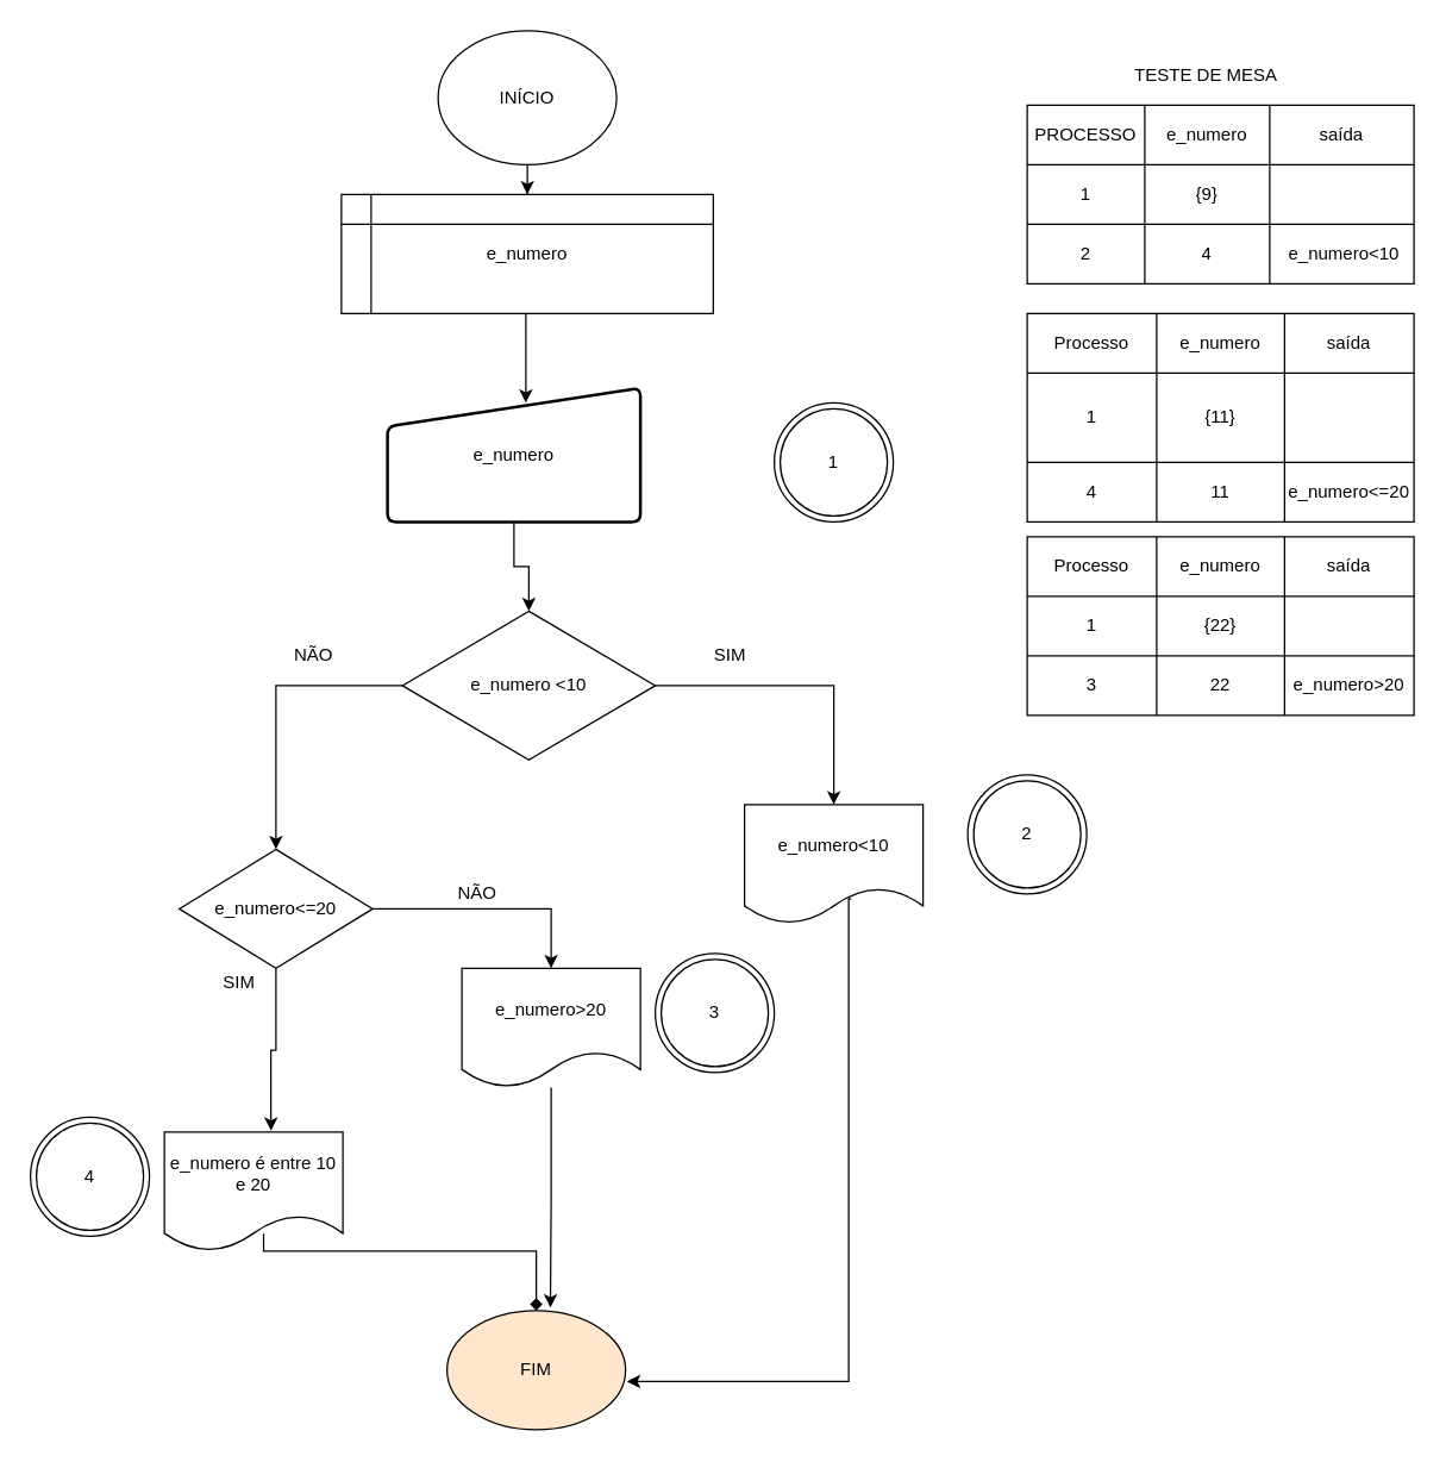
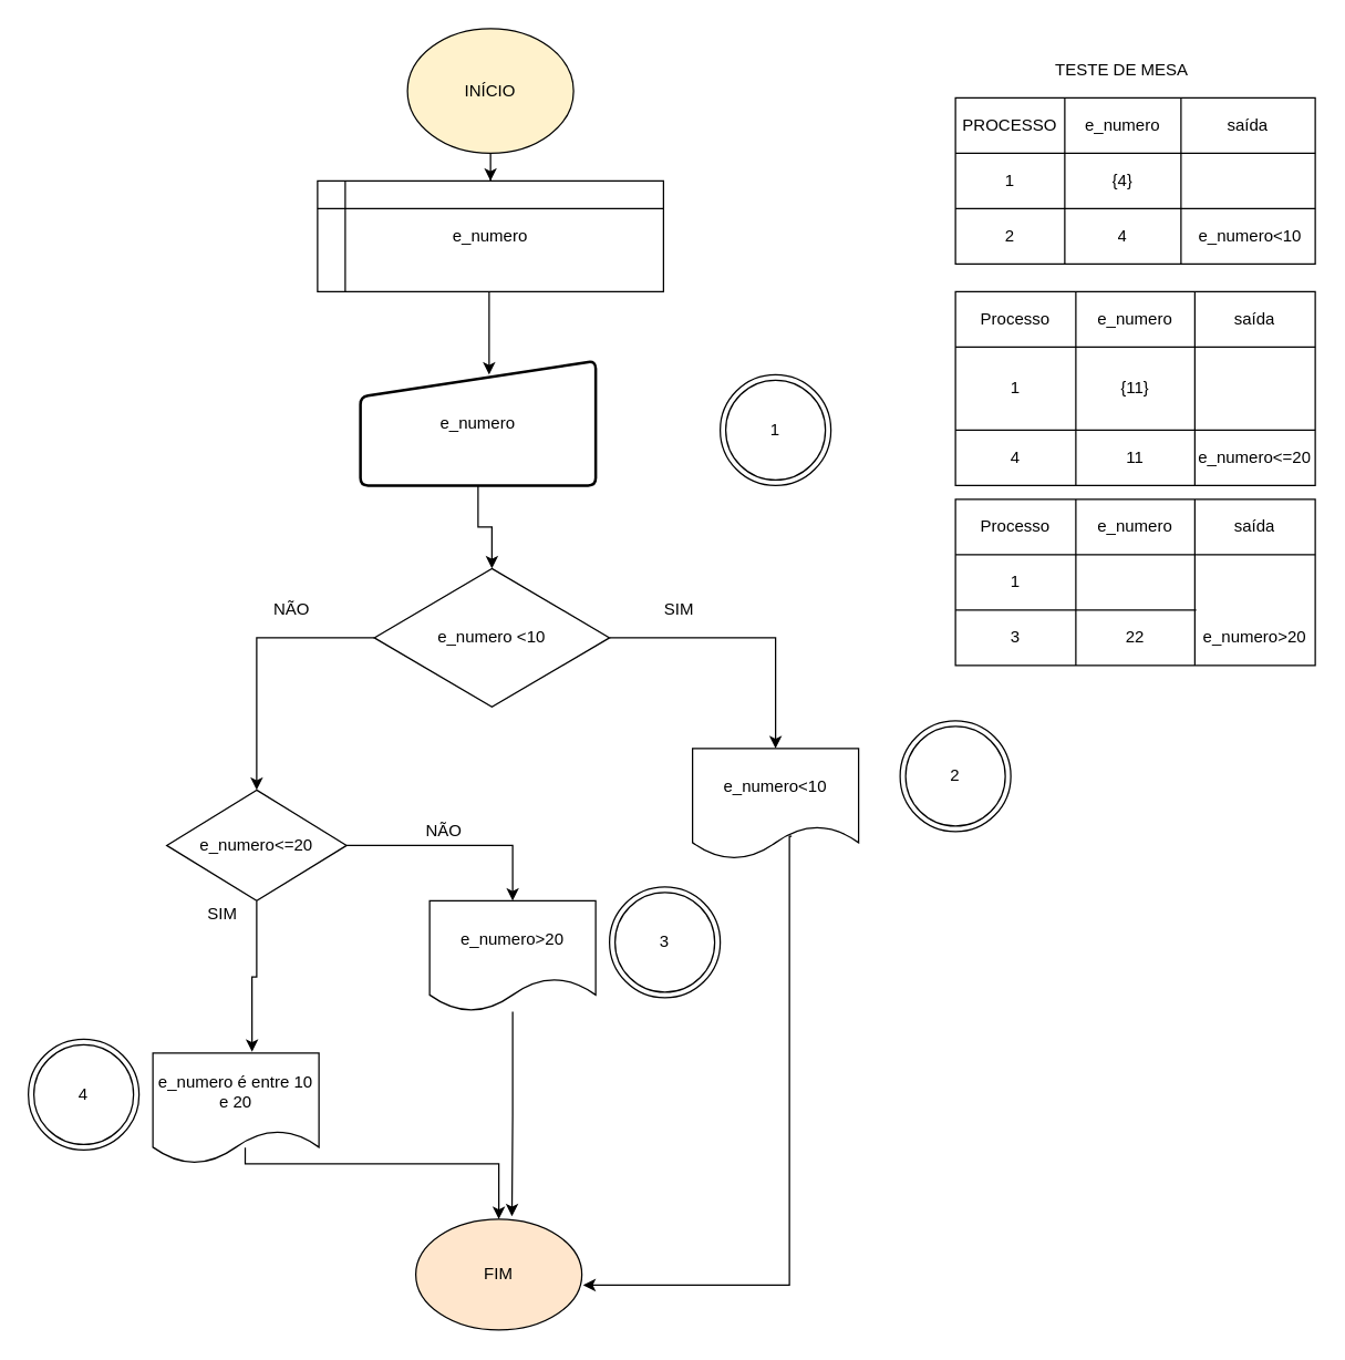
- <mxCell id="3" value="INÍCIO" style="ellipse;whiteSpace=wrap;html=1;" vertex="1" parent="1"><mxGeometry x="294" y="20" width="120" height="90" as="geometry" /></mxCell>
+ <mxCell id="3" value="INÍCIO" style="ellipse;whiteSpace=wrap;html=1;fillColor=#fff2cc;" vertex="1" parent="1"><mxGeometry x="294" y="20" width="120" height="90" as="geometry" /></mxCell>
- <mxCell id="21" value="{9}" style="shape=partialRectangle;html=1;whiteSpace=wrap;connectable=0;fillColor=none;top=0;left=0;bottom=0;right=0;overflow=hidden;" vertex="1" parent="19"><mxGeometry x="79" width="84" height="40" as="geometry" /></mxCell>
+ <mxCell id="21" value="{4}" style="shape=partialRectangle;html=1;whiteSpace=wrap;connectable=0;fillColor=none;top=0;left=0;bottom=0;right=0;overflow=hidden;" vertex="1" parent="19"><mxGeometry x="79" width="84" height="40" as="geometry" /></mxCell>
- <mxCell id="63" value="{22}" style="shape=partialRectangle;html=1;whiteSpace=wrap;connectable=0;fillColor=none;top=0;left=0;bottom=0;right=0;overflow=hidden;" vertex="1" parent="61"><mxGeometry x="87" width="86" height="40" as="geometry" /></mxCell>
- <mxCell id="33" style="edgeStyle=orthogonalEdgeStyle;rounded=0;orthogonalLoop=1;jettySize=auto;html=1;exitX=0.556;exitY=0.853;exitDx=0;exitDy=0;exitPerimeter=0;endArrow=diamond;" edge="1" parent="1" source="34" target="27"><mxGeometry relative="1" as="geometry"><mxPoint x="230" y="840" as="sourcePoint" /><Array as="points"><mxPoint x="177" y="840" /><mxPoint x="360" y="840" /></Array></mxGeometry></mxCell>
+ <mxCell id="33" style="edgeStyle=orthogonalEdgeStyle;rounded=0;orthogonalLoop=1;jettySize=auto;html=1;exitX=0.556;exitY=0.853;exitDx=0;exitDy=0;exitPerimeter=0;" edge="1" parent="1" source="34" target="27"><mxGeometry relative="1" as="geometry"><mxPoint x="230" y="840" as="sourcePoint" /><Array as="points"><mxPoint x="177" y="840" /><mxPoint x="360" y="840" /></Array></mxGeometry></mxCell>
